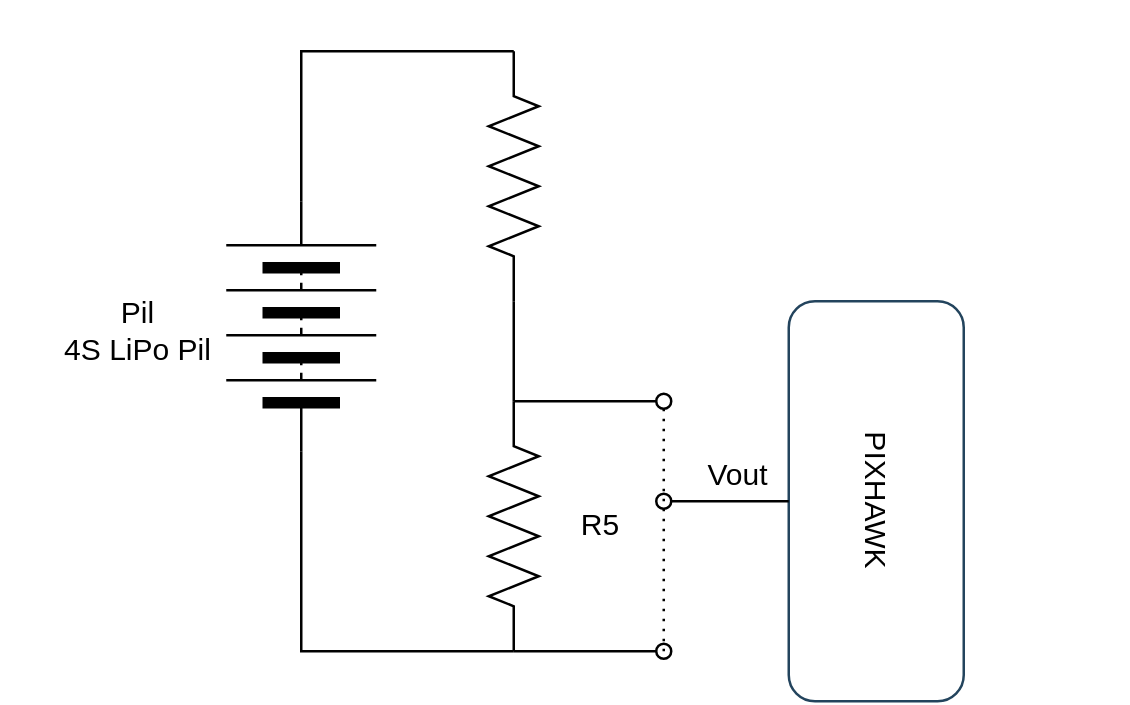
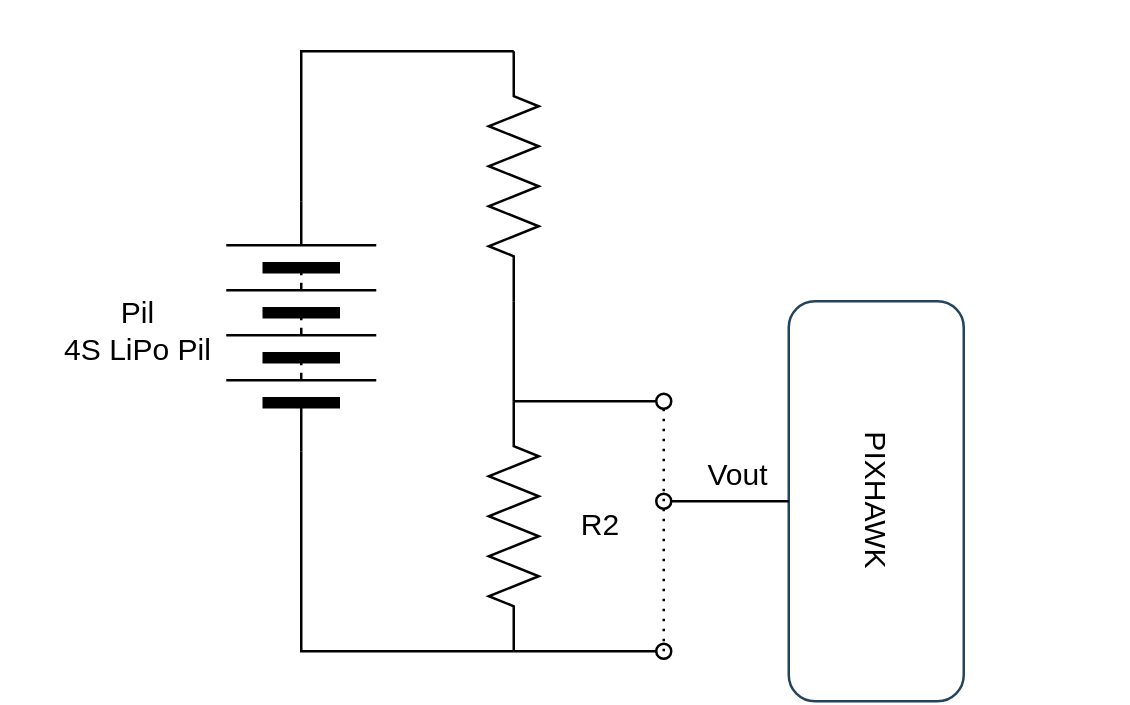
- <mxCell id="6" value="R5" style="text;html=1;strokeColor=none;fillColor=none;align=center;verticalAlign=middle;whiteSpace=wrap;rounded=0;" vertex="1" parent="1"><mxGeometry x="220" y="200" width="40" height="20" as="geometry" /></mxCell>
+ <mxCell id="6" value="R2" style="text;html=1;strokeColor=none;fillColor=none;align=center;verticalAlign=middle;whiteSpace=wrap;rounded=0;" vertex="1" parent="1"><mxGeometry x="220" y="200" width="40" height="20" as="geometry" /></mxCell>
